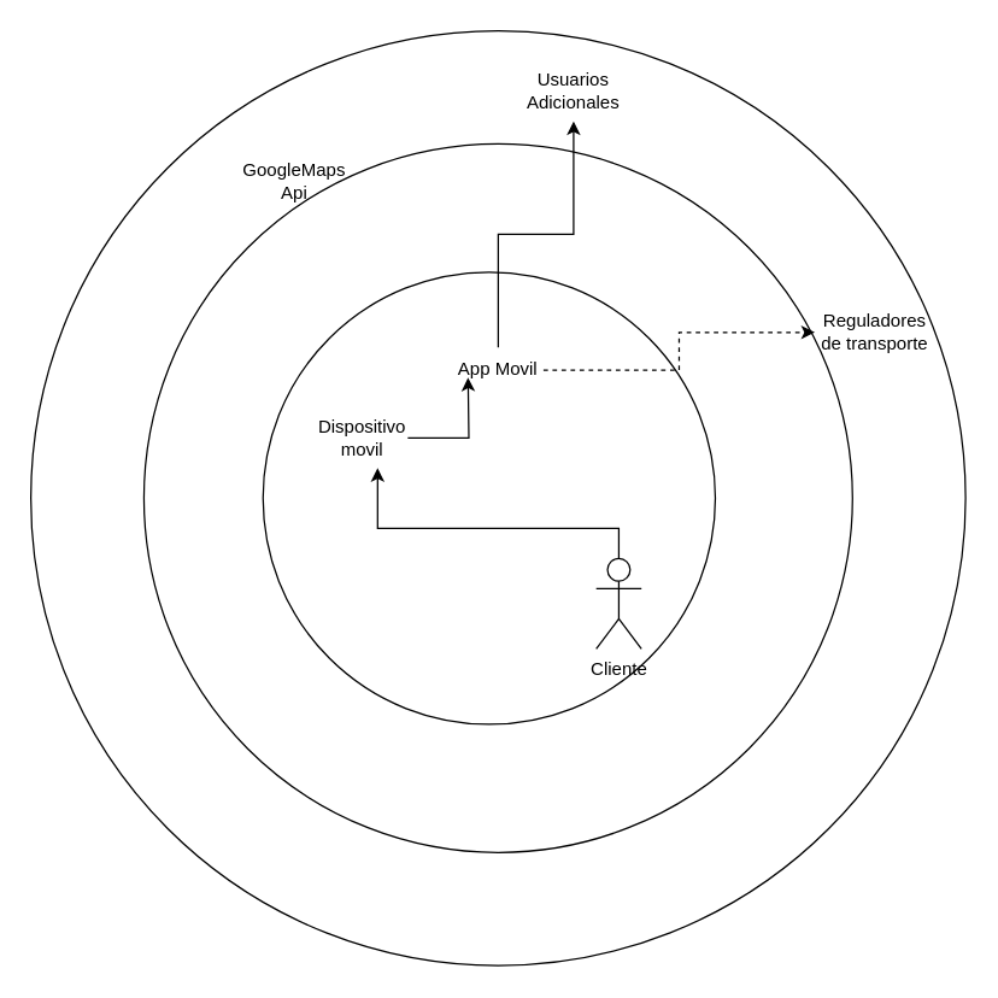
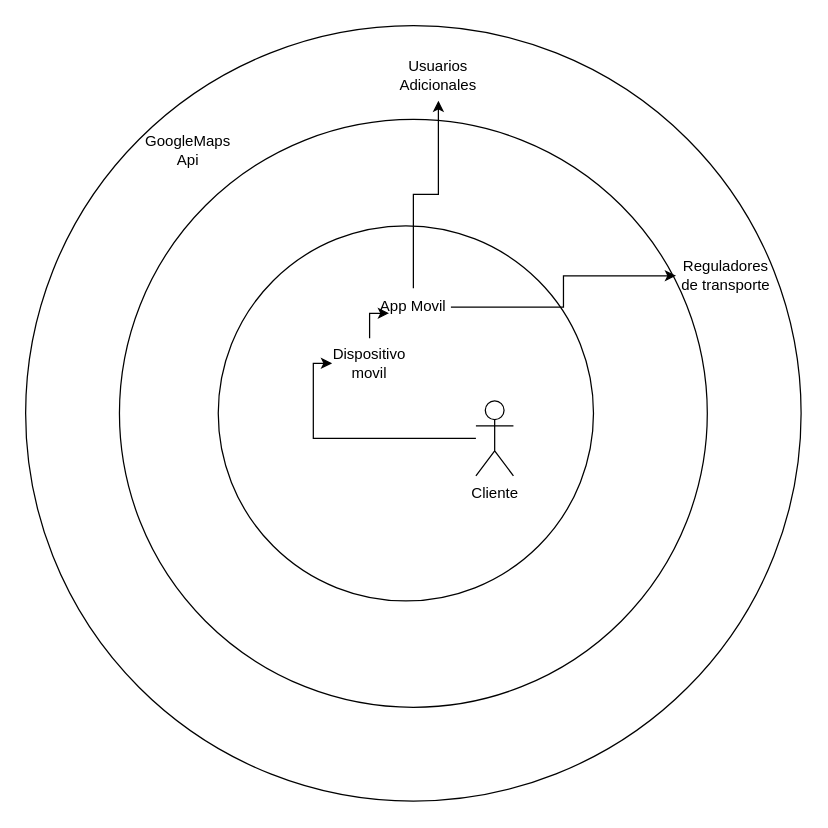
- <mxCell id="12" value="Usuarios Adicionales" style="text;html=1;align=center;verticalAlign=middle;whiteSpace=wrap;rounded=0;" parent="1" vertex="1"><mxGeometry x="340" y="40" width="80" height="40" as="geometry" /></mxCell>
+ <mxCell id="12" value="Usuarios Adicionales" style="text;html=1;align=center;verticalAlign=middle;whiteSpace=wrap;rounded=0;" parent="1" vertex="1"><mxGeometry x="310" y="40" width="80" height="40" as="geometry" /></mxCell>
- <mxCell id="14" value="GoogleMaps Api" style="text;html=1;align=center;verticalAlign=middle;whiteSpace=wrap;rounded=0;" parent="1" vertex="1"><mxGeometry x="155" y="100" width="80" height="40" as="geometry" /></mxCell>
+ <mxCell id="14" value="GoogleMaps Api" style="text;html=1;align=center;verticalAlign=middle;whiteSpace=wrap;rounded=0;" parent="1" vertex="1"><mxGeometry x="110" y="100" width="80" height="40" as="geometry" /></mxCell>
- <mxCell id="8" style="edgeStyle=orthogonalEdgeStyle;rounded=0;orthogonalLoop=1;jettySize=auto;html=1;dashed=1;" parent="1" source="9" target="13" edge="1"><mxGeometry relative="1" as="geometry" /></mxCell>
+ <mxCell id="8" style="edgeStyle=orthogonalEdgeStyle;rounded=0;orthogonalLoop=1;jettySize=auto;html=1;" parent="1" source="9" target="13" edge="1"><mxGeometry relative="1" as="geometry" /></mxCell>
- <mxCell id="11" value="Dispositivo movil" style="text;html=1;align=center;verticalAlign=middle;whiteSpace=wrap;rounded=0;" parent="1" vertex="1"><mxGeometry x="210" y="270" width="60" height="40" as="geometry" /></mxCell>
+ <mxCell id="11" value="Dispositivo movil" style="text;html=1;align=center;verticalAlign=middle;whiteSpace=wrap;rounded=0;" parent="1" vertex="1"><mxGeometry x="265" y="270" width="60" height="40" as="geometry" /></mxCell>
- <mxCell id="6" value="Cliente" style="shape=umlActor;verticalLabelPosition=bottom;verticalAlign=top;html=1;outlineConnect=0;" parent="1" vertex="1"><mxGeometry x="395" y="370" width="30" height="60" as="geometry" /></mxCell>
+ <mxCell id="6" value="Cliente" style="shape=umlActor;verticalLabelPosition=bottom;verticalAlign=top;html=1;outlineConnect=0;" parent="1" vertex="1"><mxGeometry x="380" y="320" width="30" height="60" as="geometry" /></mxCell>
